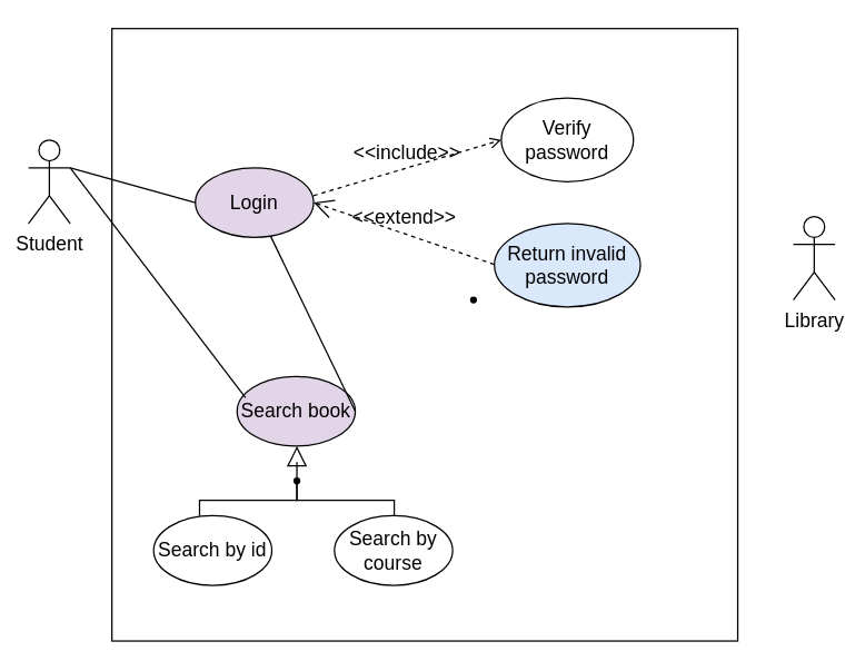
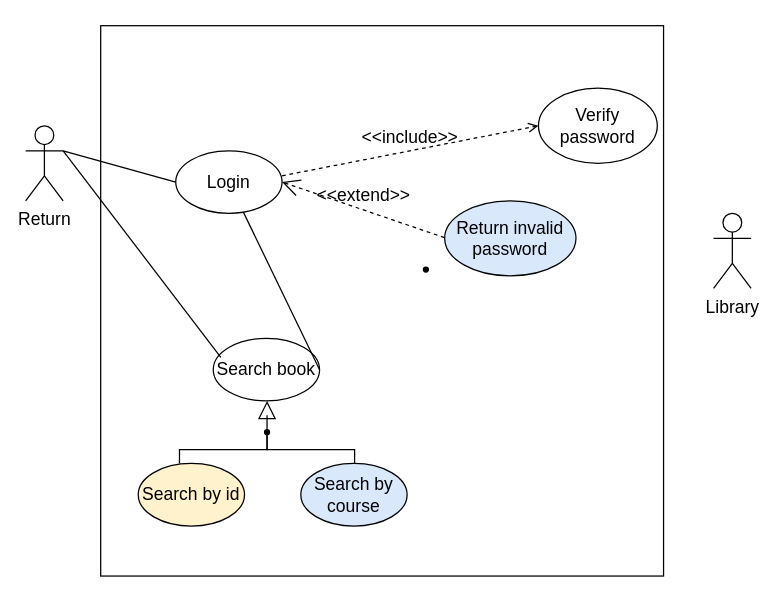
- <mxCell id="5" value="Verify password" style="ellipse;whiteSpace=wrap;html=1;fontSize=14;" vertex="1" parent="1"><mxGeometry x="360" y="70" width="95" height="60" as="geometry" /></mxCell>
+ <mxCell id="5" value="Verify password" style="ellipse;whiteSpace=wrap;html=1;fontSize=14;" vertex="1" parent="1"><mxGeometry x="430" y="70" width="95" height="60" as="geometry" /></mxCell>
- <mxCell id="3" value="Login" style="ellipse;whiteSpace=wrap;html=1;fontSize=14;fillColor=#e1d5e7;" vertex="1" parent="1"><mxGeometry x="140" y="120" width="85" height="50" as="geometry" /></mxCell>
+ <mxCell id="3" value="Login" style="ellipse;whiteSpace=wrap;html=1;fontSize=14;" vertex="1" parent="1"><mxGeometry x="140" y="120" width="85" height="50" as="geometry" /></mxCell>
- <mxCell id="10" value="Student" style="shape=umlActor;verticalLabelPosition=bottom;verticalAlign=top;html=1;outlineConnect=0;fontSize=14;" vertex="1" parent="1"><mxGeometry x="20" y="100" width="30" height="60" as="geometry" /></mxCell>
+ <mxCell id="10" value="Return" style="shape=umlActor;verticalLabelPosition=bottom;verticalAlign=top;html=1;outlineConnect=0;fontSize=14;" vertex="1" parent="1"><mxGeometry x="20" y="100" width="30" height="60" as="geometry" /></mxCell>
- <mxCell id="11" value="Library" style="shape=umlActor;verticalLabelPosition=bottom;verticalAlign=top;html=1;outlineConnect=0;fontSize=14;" vertex="1" parent="1"><mxGeometry x="570" y="155" width="30" height="60" as="geometry" /></mxCell>
+ <mxCell id="11" value="Library" style="shape=umlActor;verticalLabelPosition=bottom;verticalAlign=top;html=1;outlineConnect=0;fontSize=14;" vertex="1" parent="1"><mxGeometry x="570" y="170" width="30" height="60" as="geometry" /></mxCell>
- <mxCell id="8" value="Search book" style="ellipse;whiteSpace=wrap;html=1;fontSize=14;fillColor=#e1d5e7;" vertex="1" parent="1"><mxGeometry x="170" y="270" width="85" height="50" as="geometry" /></mxCell>
+ <mxCell id="8" value="Search book" style="ellipse;whiteSpace=wrap;html=1;fontSize=14;" vertex="1" parent="1"><mxGeometry x="170" y="270" width="85" height="50" as="geometry" /></mxCell>
- <mxCell id="16" value="Search by id" style="ellipse;whiteSpace=wrap;html=1;fontSize=14;" vertex="1" parent="1"><mxGeometry x="110" y="370" width="85" height="50" as="geometry" /></mxCell>
+ <mxCell id="16" value="Search by id" style="ellipse;whiteSpace=wrap;html=1;fontSize=14;fillColor=#fff2cc;" vertex="1" parent="1"><mxGeometry x="110" y="370" width="85" height="50" as="geometry" /></mxCell>
- <mxCell id="17" value="Search by course" style="ellipse;whiteSpace=wrap;html=1;fontSize=14;" vertex="1" parent="1"><mxGeometry x="240" y="370" width="85" height="50" as="geometry" /></mxCell>
+ <mxCell id="17" value="Search by course" style="ellipse;whiteSpace=wrap;html=1;fontSize=14;fillColor=#dae8fc;" vertex="1" parent="1"><mxGeometry x="240" y="370" width="85" height="50" as="geometry" /></mxCell>
